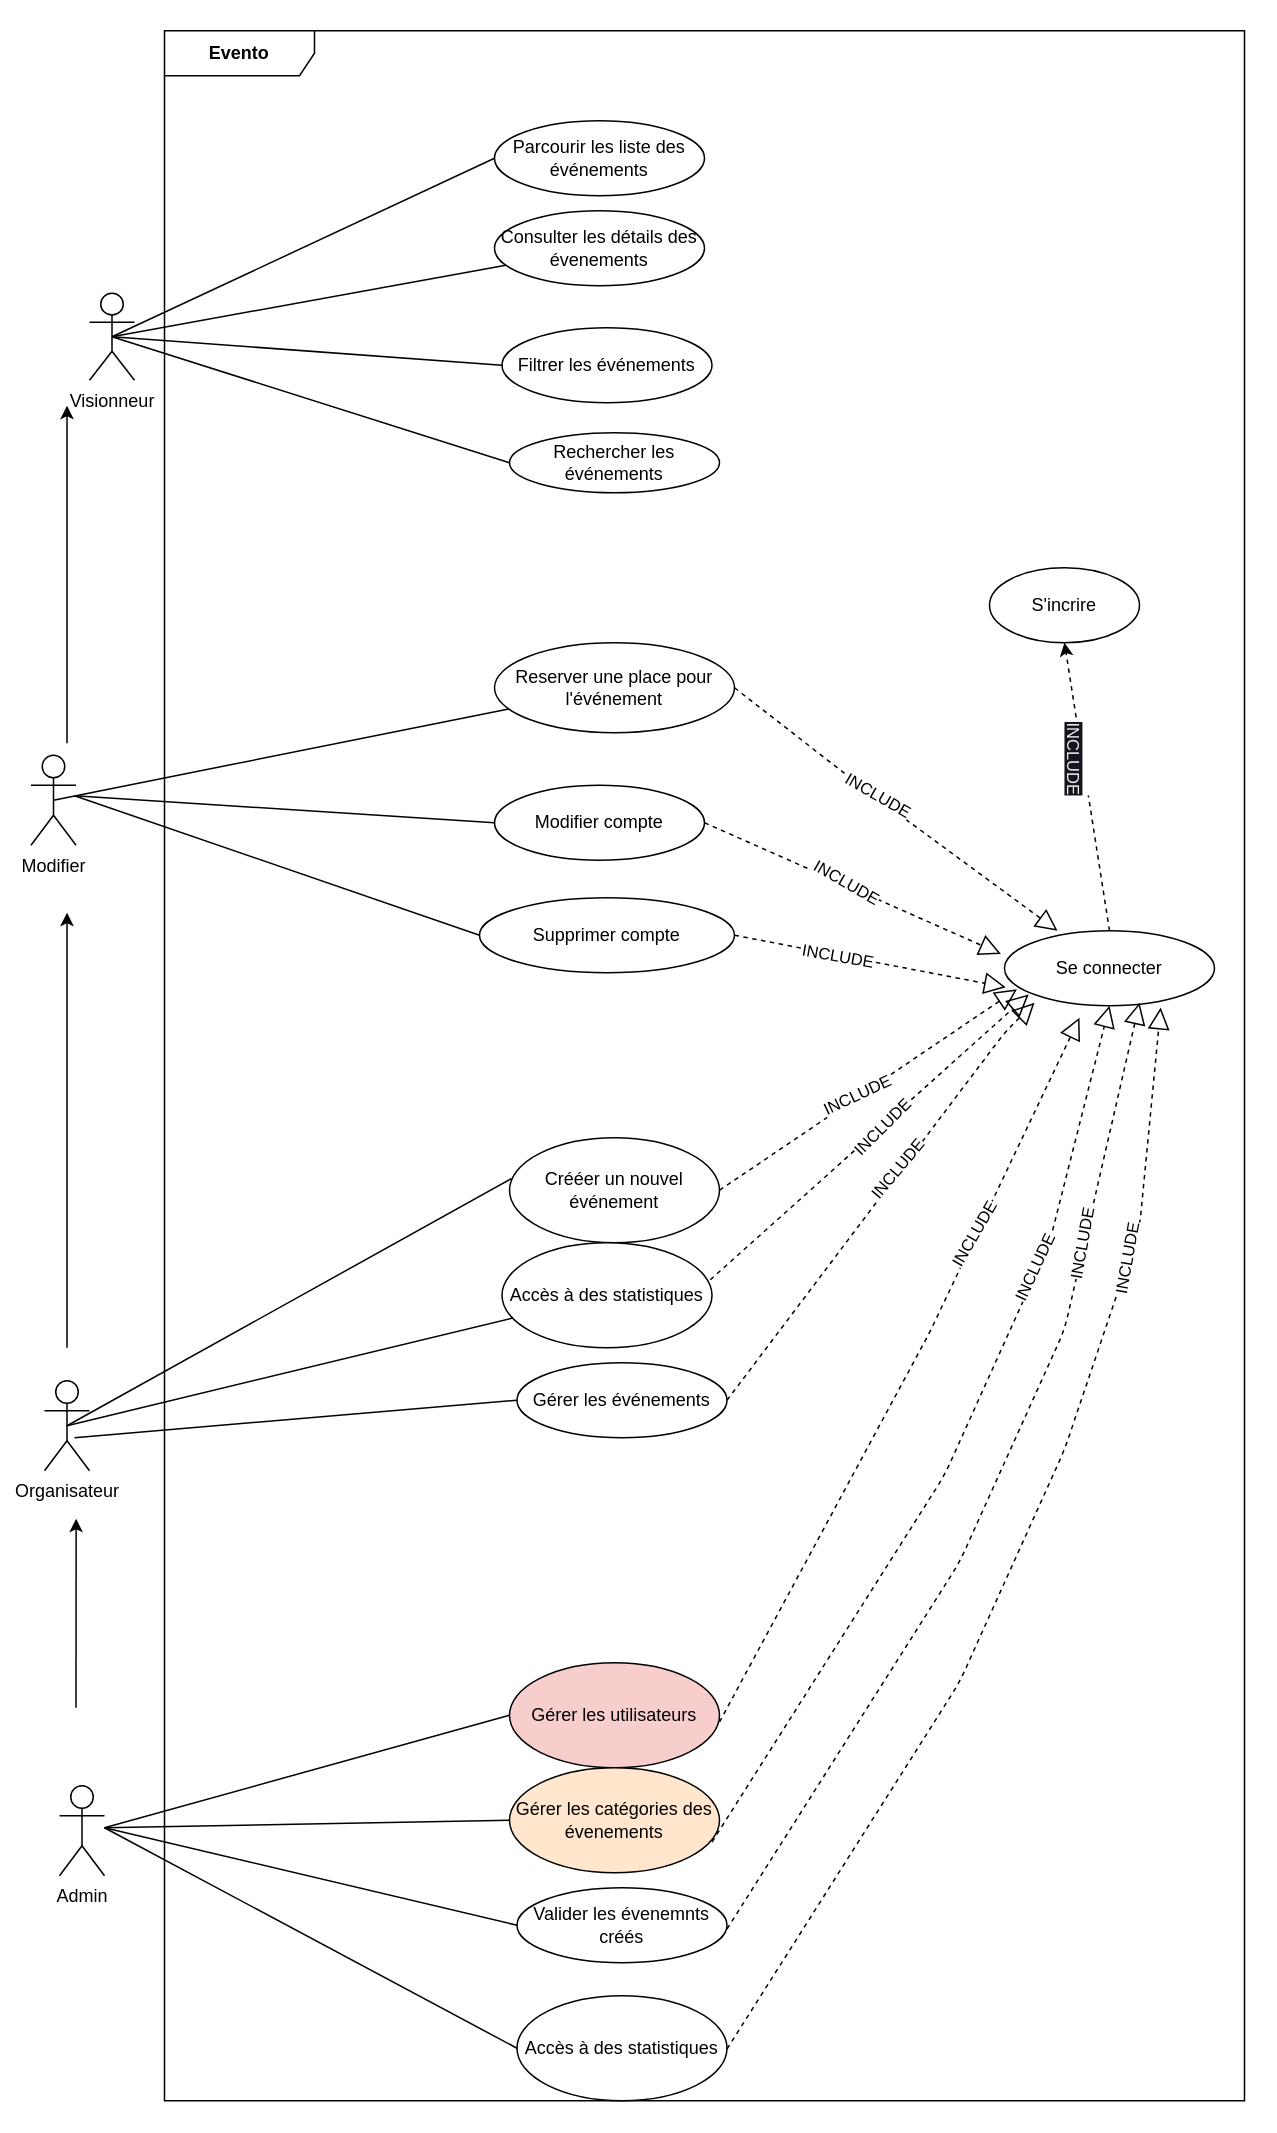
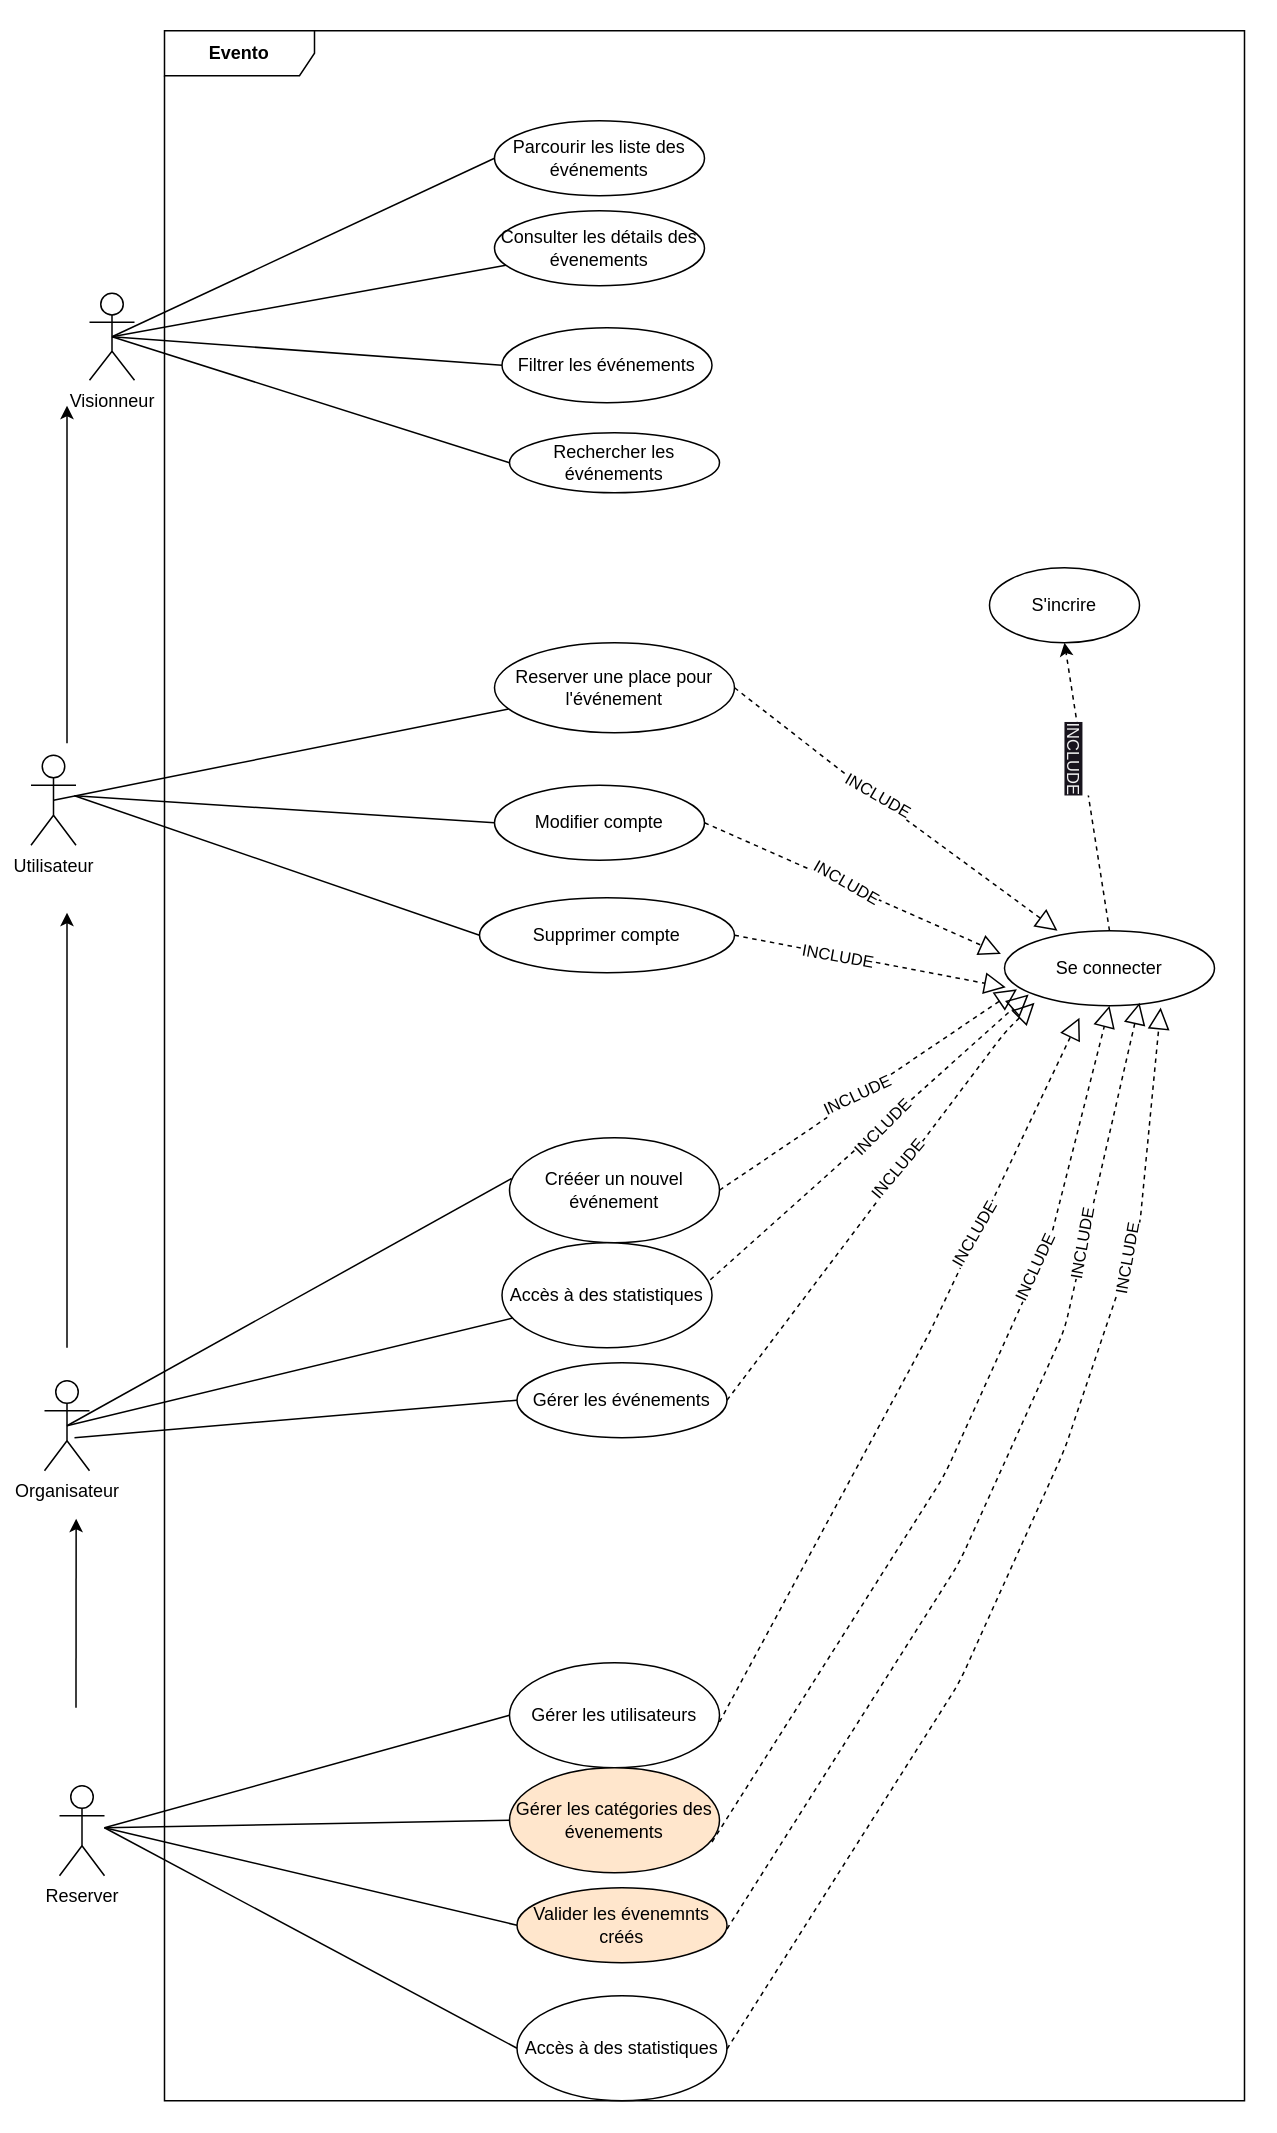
- <mxCell id="10" value="Modifier" style="shape=umlActor;verticalLabelPosition=bottom;verticalAlign=top;html=1;" vertex="1" parent="1"><mxGeometry x="20" y="503" width="30" height="60" as="geometry" /></mxCell>
+ <mxCell id="10" value="Utilisateur" style="shape=umlActor;verticalLabelPosition=bottom;verticalAlign=top;html=1;" vertex="1" parent="1"><mxGeometry x="20" y="503" width="30" height="60" as="geometry" /></mxCell>
- <mxCell id="40" value="Gérer les utilisateurs" style="ellipse;whiteSpace=wrap;html=1;fillColor=#f8cecc;" vertex="1" parent="1"><mxGeometry x="339" y="1108" width="140" height="70" as="geometry" /></mxCell>
+ <mxCell id="40" value="Gérer les utilisateurs" style="ellipse;whiteSpace=wrap;html=1;" vertex="1" parent="1"><mxGeometry x="339" y="1108" width="140" height="70" as="geometry" /></mxCell>
- <mxCell id="37" value="Admin" style="shape=umlActor;verticalLabelPosition=bottom;verticalAlign=top;html=1;" vertex="1" parent="1"><mxGeometry x="39" y="1190" width="30" height="60" as="geometry" /></mxCell>
+ <mxCell id="37" value="Reserver" style="shape=umlActor;verticalLabelPosition=bottom;verticalAlign=top;html=1;" vertex="1" parent="1"><mxGeometry x="39" y="1190" width="30" height="60" as="geometry" /></mxCell>
- <mxCell id="39" value="Valider les évenemnts créés" style="ellipse;whiteSpace=wrap;html=1;" vertex="1" parent="1"><mxGeometry x="344" y="1258" width="140" height="50" as="geometry" /></mxCell>
+ <mxCell id="39" value="Valider les évenemnts créés" style="ellipse;whiteSpace=wrap;html=1;fillColor=#ffe6cc;" vertex="1" parent="1"><mxGeometry x="344" y="1258" width="140" height="50" as="geometry" /></mxCell>
